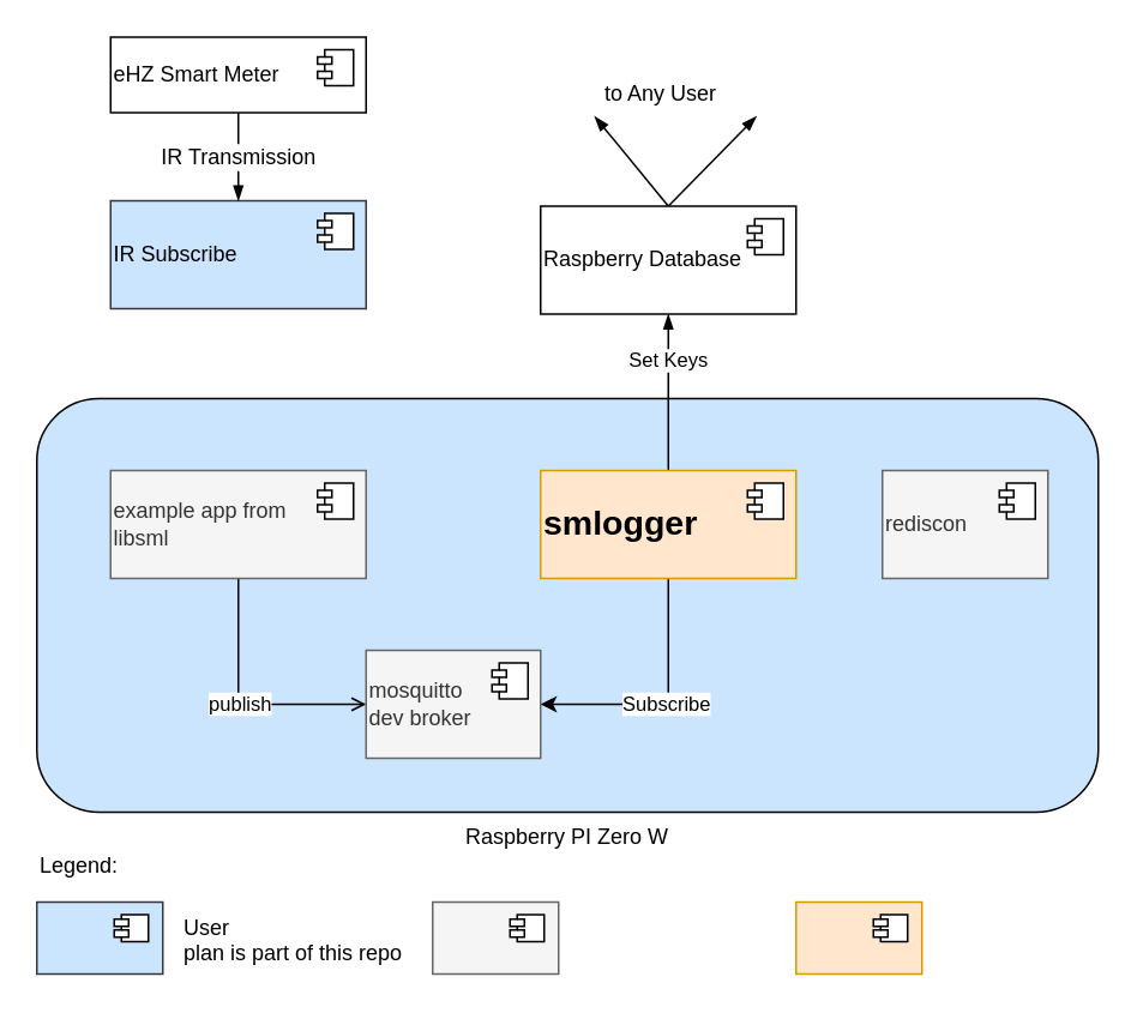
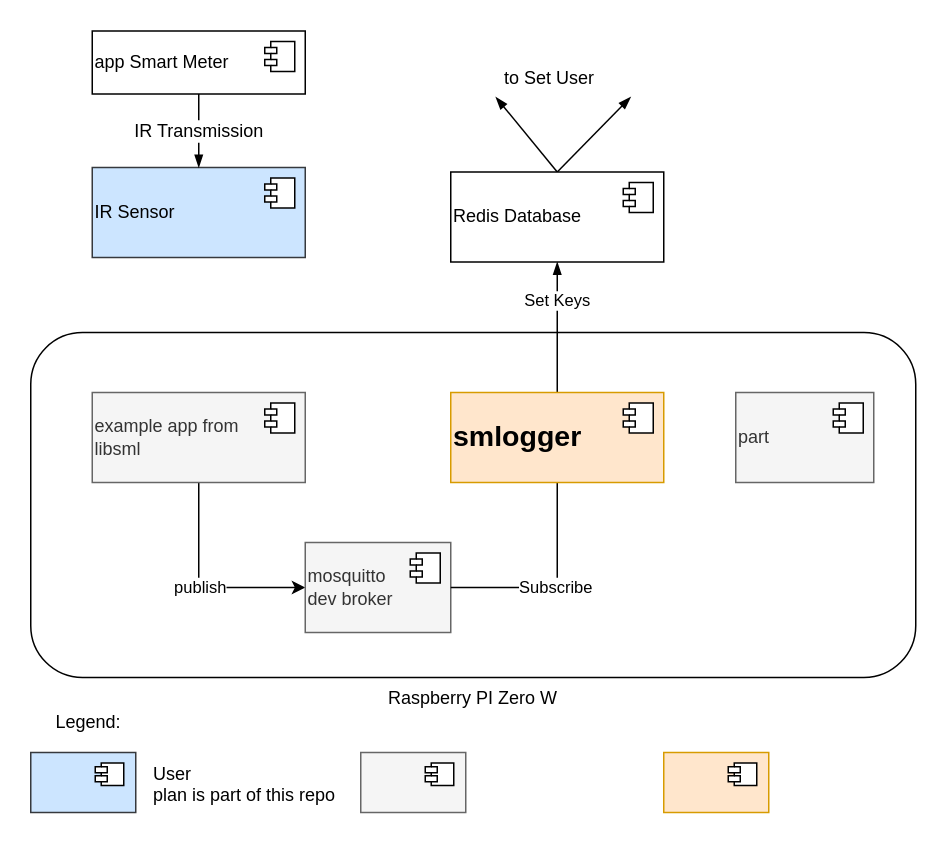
- <mxCell id="30" value="eHZ Smart Meter" style="html=1;align=left;" vertex="1" parent="1"><mxGeometry x="61" y="20" width="142" height="42" as="geometry" /></mxCell>
+ <mxCell id="30" value="app Smart Meter" style="html=1;align=left;" vertex="1" parent="1"><mxGeometry x="61" y="20" width="142" height="42" as="geometry" /></mxCell>
- <mxCell id="20" value="to Any User" style="text;html=1;resizable=0;points=[];autosize=1;align=left;verticalAlign=top;spacingTop=-4;" vertex="1" parent="1"><mxGeometry x="334" y="42" width="80" height="20" as="geometry" /></mxCell>
+ <mxCell id="20" value="to Set User" style="text;html=1;resizable=0;points=[];autosize=1;align=left;verticalAlign=top;spacingTop=-4;" vertex="1" parent="1"><mxGeometry x="334" y="42" width="80" height="20" as="geometry" /></mxCell>
- <mxCell id="3" value="IR Subscribe" style="html=1;align=left;fillColor=#cce5ff;strokeColor=#36393d;" vertex="1" parent="1"><mxGeometry x="61" y="111" width="142" height="60" as="geometry" /></mxCell>
+ <mxCell id="3" value="IR Sensor" style="html=1;align=left;fillColor=#cce5ff;strokeColor=#36393d;" vertex="1" parent="1"><mxGeometry x="61" y="111" width="142" height="60" as="geometry" /></mxCell>
- <mxCell id="18" value="Raspberry Database" style="html=1;align=left;" vertex="1" parent="1"><mxGeometry x="300" y="114" width="142" height="60" as="geometry" /></mxCell>
+ <mxCell id="18" value="Redis Database" style="html=1;align=left;" vertex="1" parent="1"><mxGeometry x="300" y="114" width="142" height="60" as="geometry" /></mxCell>
- <mxCell id="14" value="rediscon" style="html=1;align=left;fillColor=#f5f5f5;strokeColor=#666666;fontColor=#333333;" vertex="1" parent="1"><mxGeometry x="490" y="261" width="92" height="60" as="geometry" /></mxCell>
+ <mxCell id="14" value="part" style="html=1;align=left;fillColor=#f5f5f5;strokeColor=#666666;fontColor=#333333;" vertex="1" parent="1"><mxGeometry x="490" y="261" width="92" height="60" as="geometry" /></mxCell>
- <mxCell id="2" value="Raspberry PI Zero W" style="rounded=1;whiteSpace=wrap;html=1;align=center;labelPosition=center;verticalLabelPosition=bottom;verticalAlign=top;fillColor=#cce5ff;" vertex="1" parent="1"><mxGeometry x="20" y="221" width="590" height="230" as="geometry" /></mxCell>
+ <mxCell id="2" value="Raspberry PI Zero W" style="rounded=1;whiteSpace=wrap;html=1;align=center;labelPosition=center;verticalLabelPosition=bottom;verticalAlign=top;" vertex="1" parent="1"><mxGeometry x="20" y="221" width="590" height="230" as="geometry" /></mxCell>
- <mxCell id="5" value="publish" style="edgeStyle=orthogonalEdgeStyle;rounded=0;orthogonalLoop=1;jettySize=auto;html=1;entryX=0;entryY=0.5;entryDx=0;entryDy=0;endArrow=open;" edge="1" parent="1" source="6" target="8"><mxGeometry relative="1" as="geometry" /></mxCell>
+ <mxCell id="5" value="publish" style="edgeStyle=orthogonalEdgeStyle;rounded=0;orthogonalLoop=1;jettySize=auto;html=1;entryX=0;entryY=0.5;entryDx=0;entryDy=0;" edge="1" parent="1" source="6" target="8"><mxGeometry relative="1" as="geometry" /></mxCell>
- <mxCell id="10" value="Subscribe" style="edgeStyle=orthogonalEdgeStyle;rounded=0;orthogonalLoop=1;jettySize=auto;html=1;entryX=1;entryY=0.5;entryDx=0;entryDy=0;" edge="1" parent="1" source="12" target="8"><mxGeometry relative="1" as="geometry" /></mxCell>
+ <mxCell id="10" value="Subscribe" style="edgeStyle=orthogonalEdgeStyle;rounded=0;orthogonalLoop=1;jettySize=auto;html=1;entryX=1;entryY=0.5;entryDx=0;entryDy=0;endArrow=none;" edge="1" parent="1" source="12" target="8"><mxGeometry relative="1" as="geometry" /></mxCell>
- <mxCell id="23" value="Legend:" style="text;html=1;resizable=0;points=[];autosize=1;align=left;verticalAlign=top;spacingTop=-4;" vertex="1" parent="1"><mxGeometry x="20" y="471" width="60" height="20" as="geometry" /></mxCell>
+ <mxCell id="23" value="Legend:" style="text;html=1;resizable=0;points=[];autosize=1;align=left;verticalAlign=top;spacingTop=-4;" vertex="1" parent="1"><mxGeometry x="35" y="471" width="60" height="20" as="geometry" /></mxCell>
